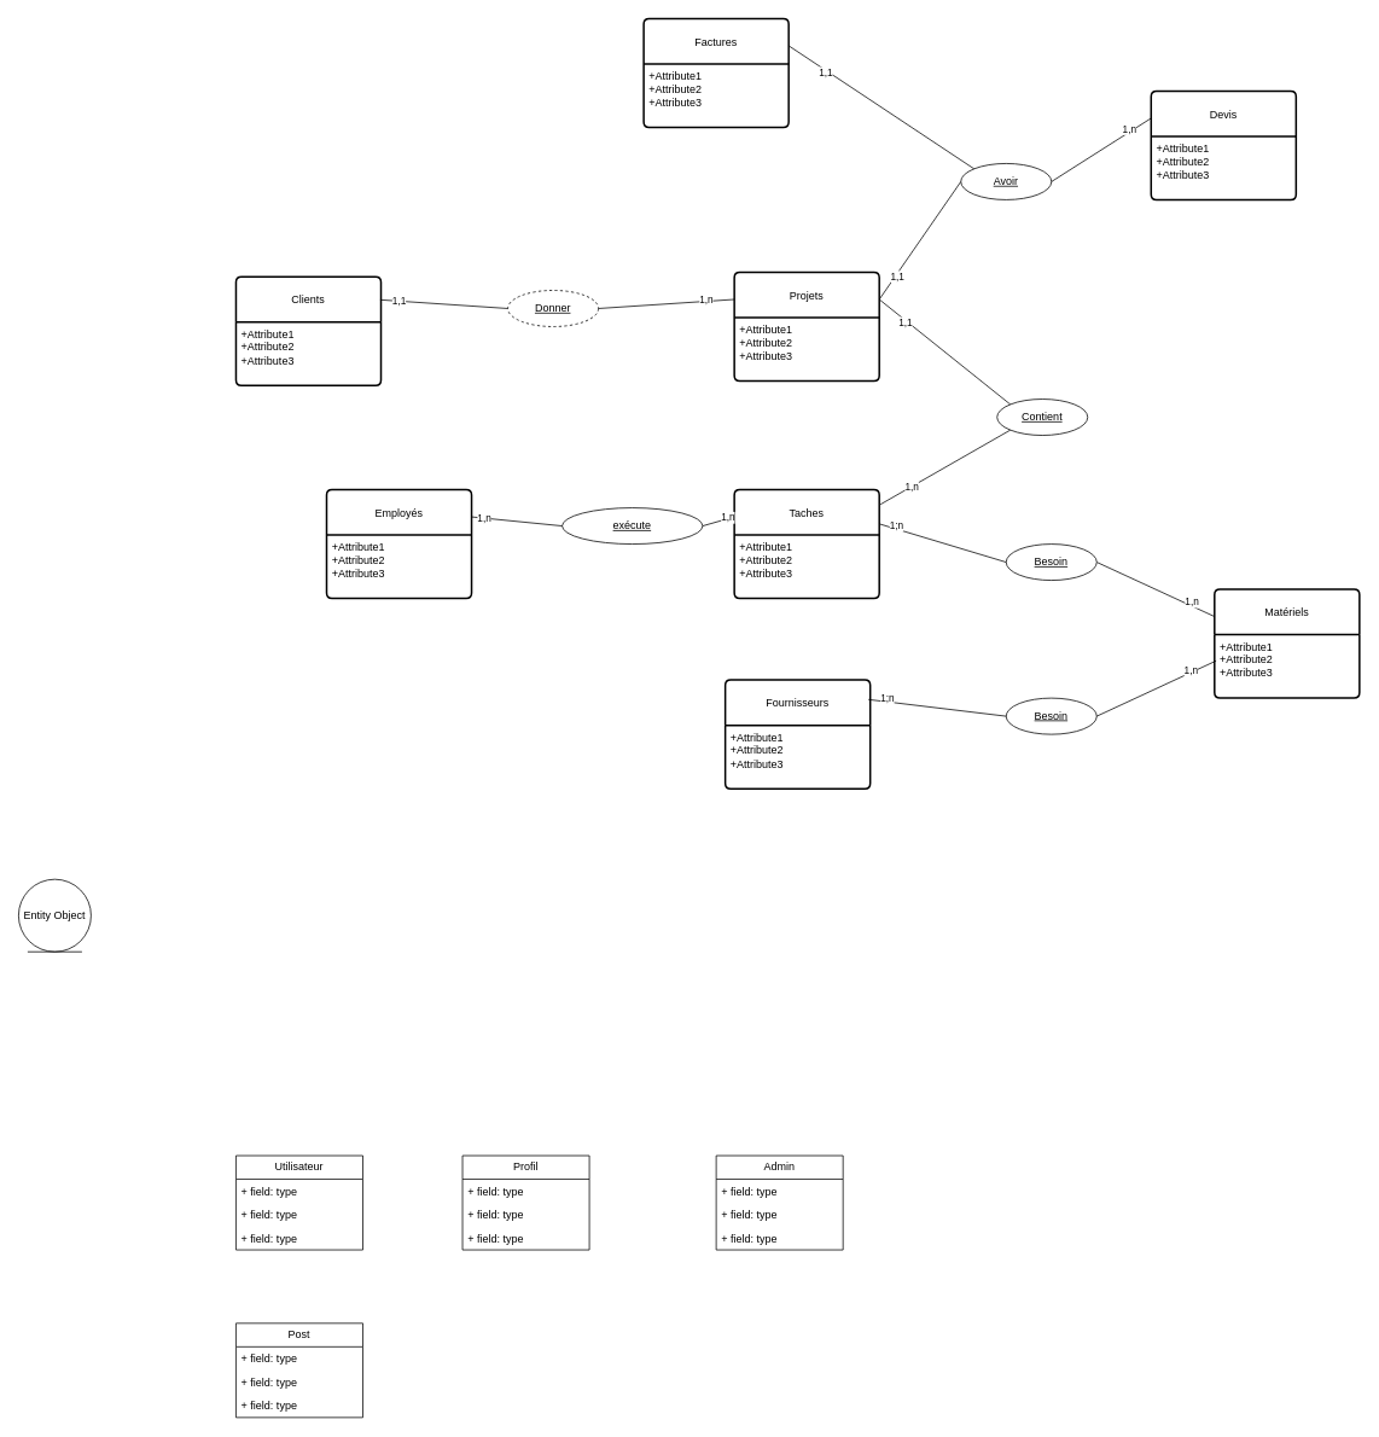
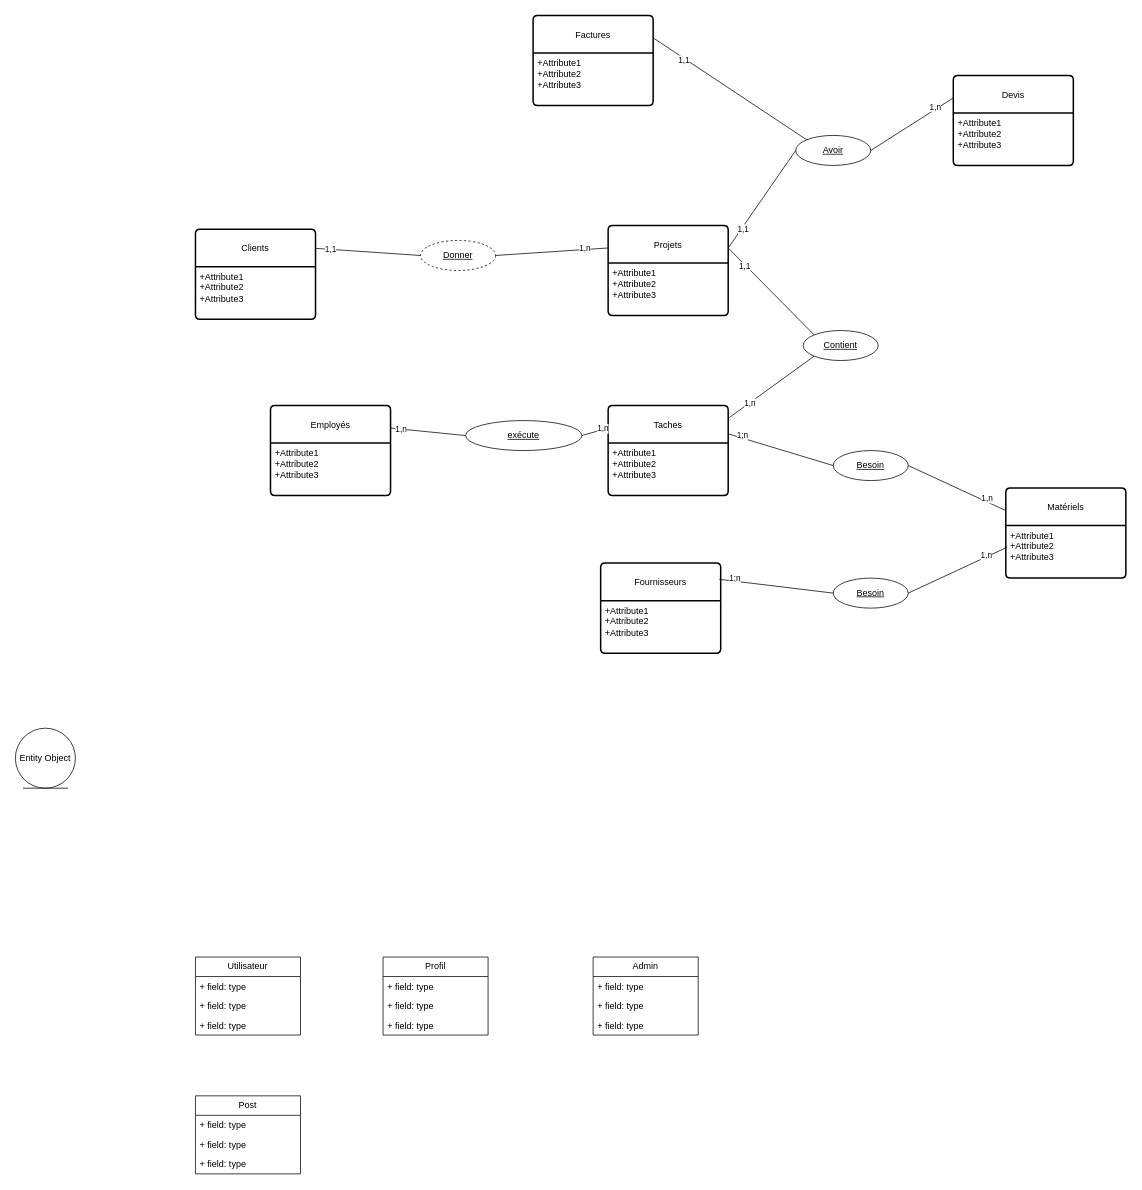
- <mxCell id="9" value="Contient" style="ellipse;whiteSpace=wrap;html=1;align=center;fontStyle=4;" parent="1" vertex="1"><mxGeometry x="1100" y="440" width="100" height="40" as="geometry" /></mxCell>
+ <mxCell id="9" value="Contient" style="ellipse;whiteSpace=wrap;html=1;align=center;fontStyle=4;" parent="1" vertex="1"><mxGeometry x="1070" y="440" width="100" height="40" as="geometry" /></mxCell>
